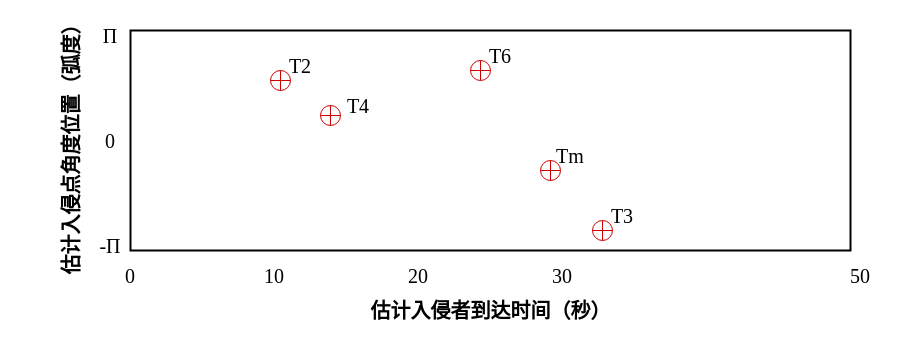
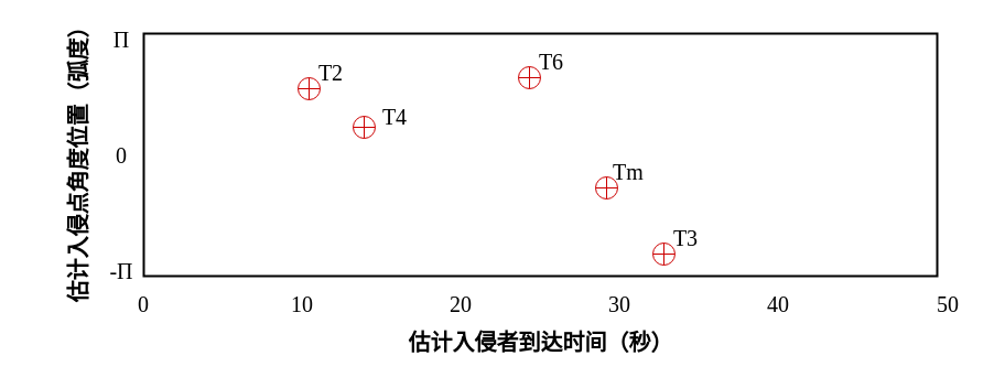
+ <mxCell id="10" value="&lt;font style=&quot;font-size: 20px;&quot; face=&quot;Times New Roman&quot;&gt;40&lt;/font&gt;" style="text;html=1;strokeColor=none;fillColor=none;align=center;verticalAlign=middle;whiteSpace=wrap;rounded=0;" parent="1" vertex="1"><mxGeometry x="676" y="260" width="60" height="30" as="geometry" /></mxCell>
